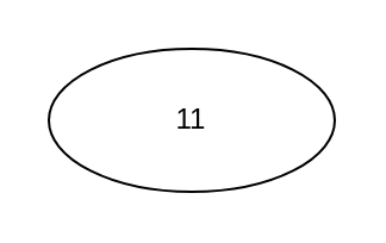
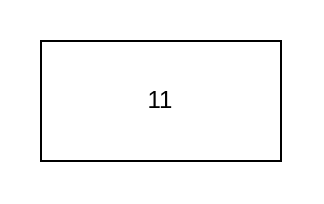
- <mxCell id="2" value="11" style="ellipse;whiteSpace=wrap;html=1;" vertex="1" parent="1"><mxGeometry x="20" y="20" width="120" height="60" as="geometry" /></mxCell>
+ <mxCell id="2" value="11" style="rounded=0;whiteSpace=wrap;html=1;" vertex="1" parent="1"><mxGeometry x="20" y="20" width="120" height="60" as="geometry" /></mxCell>
